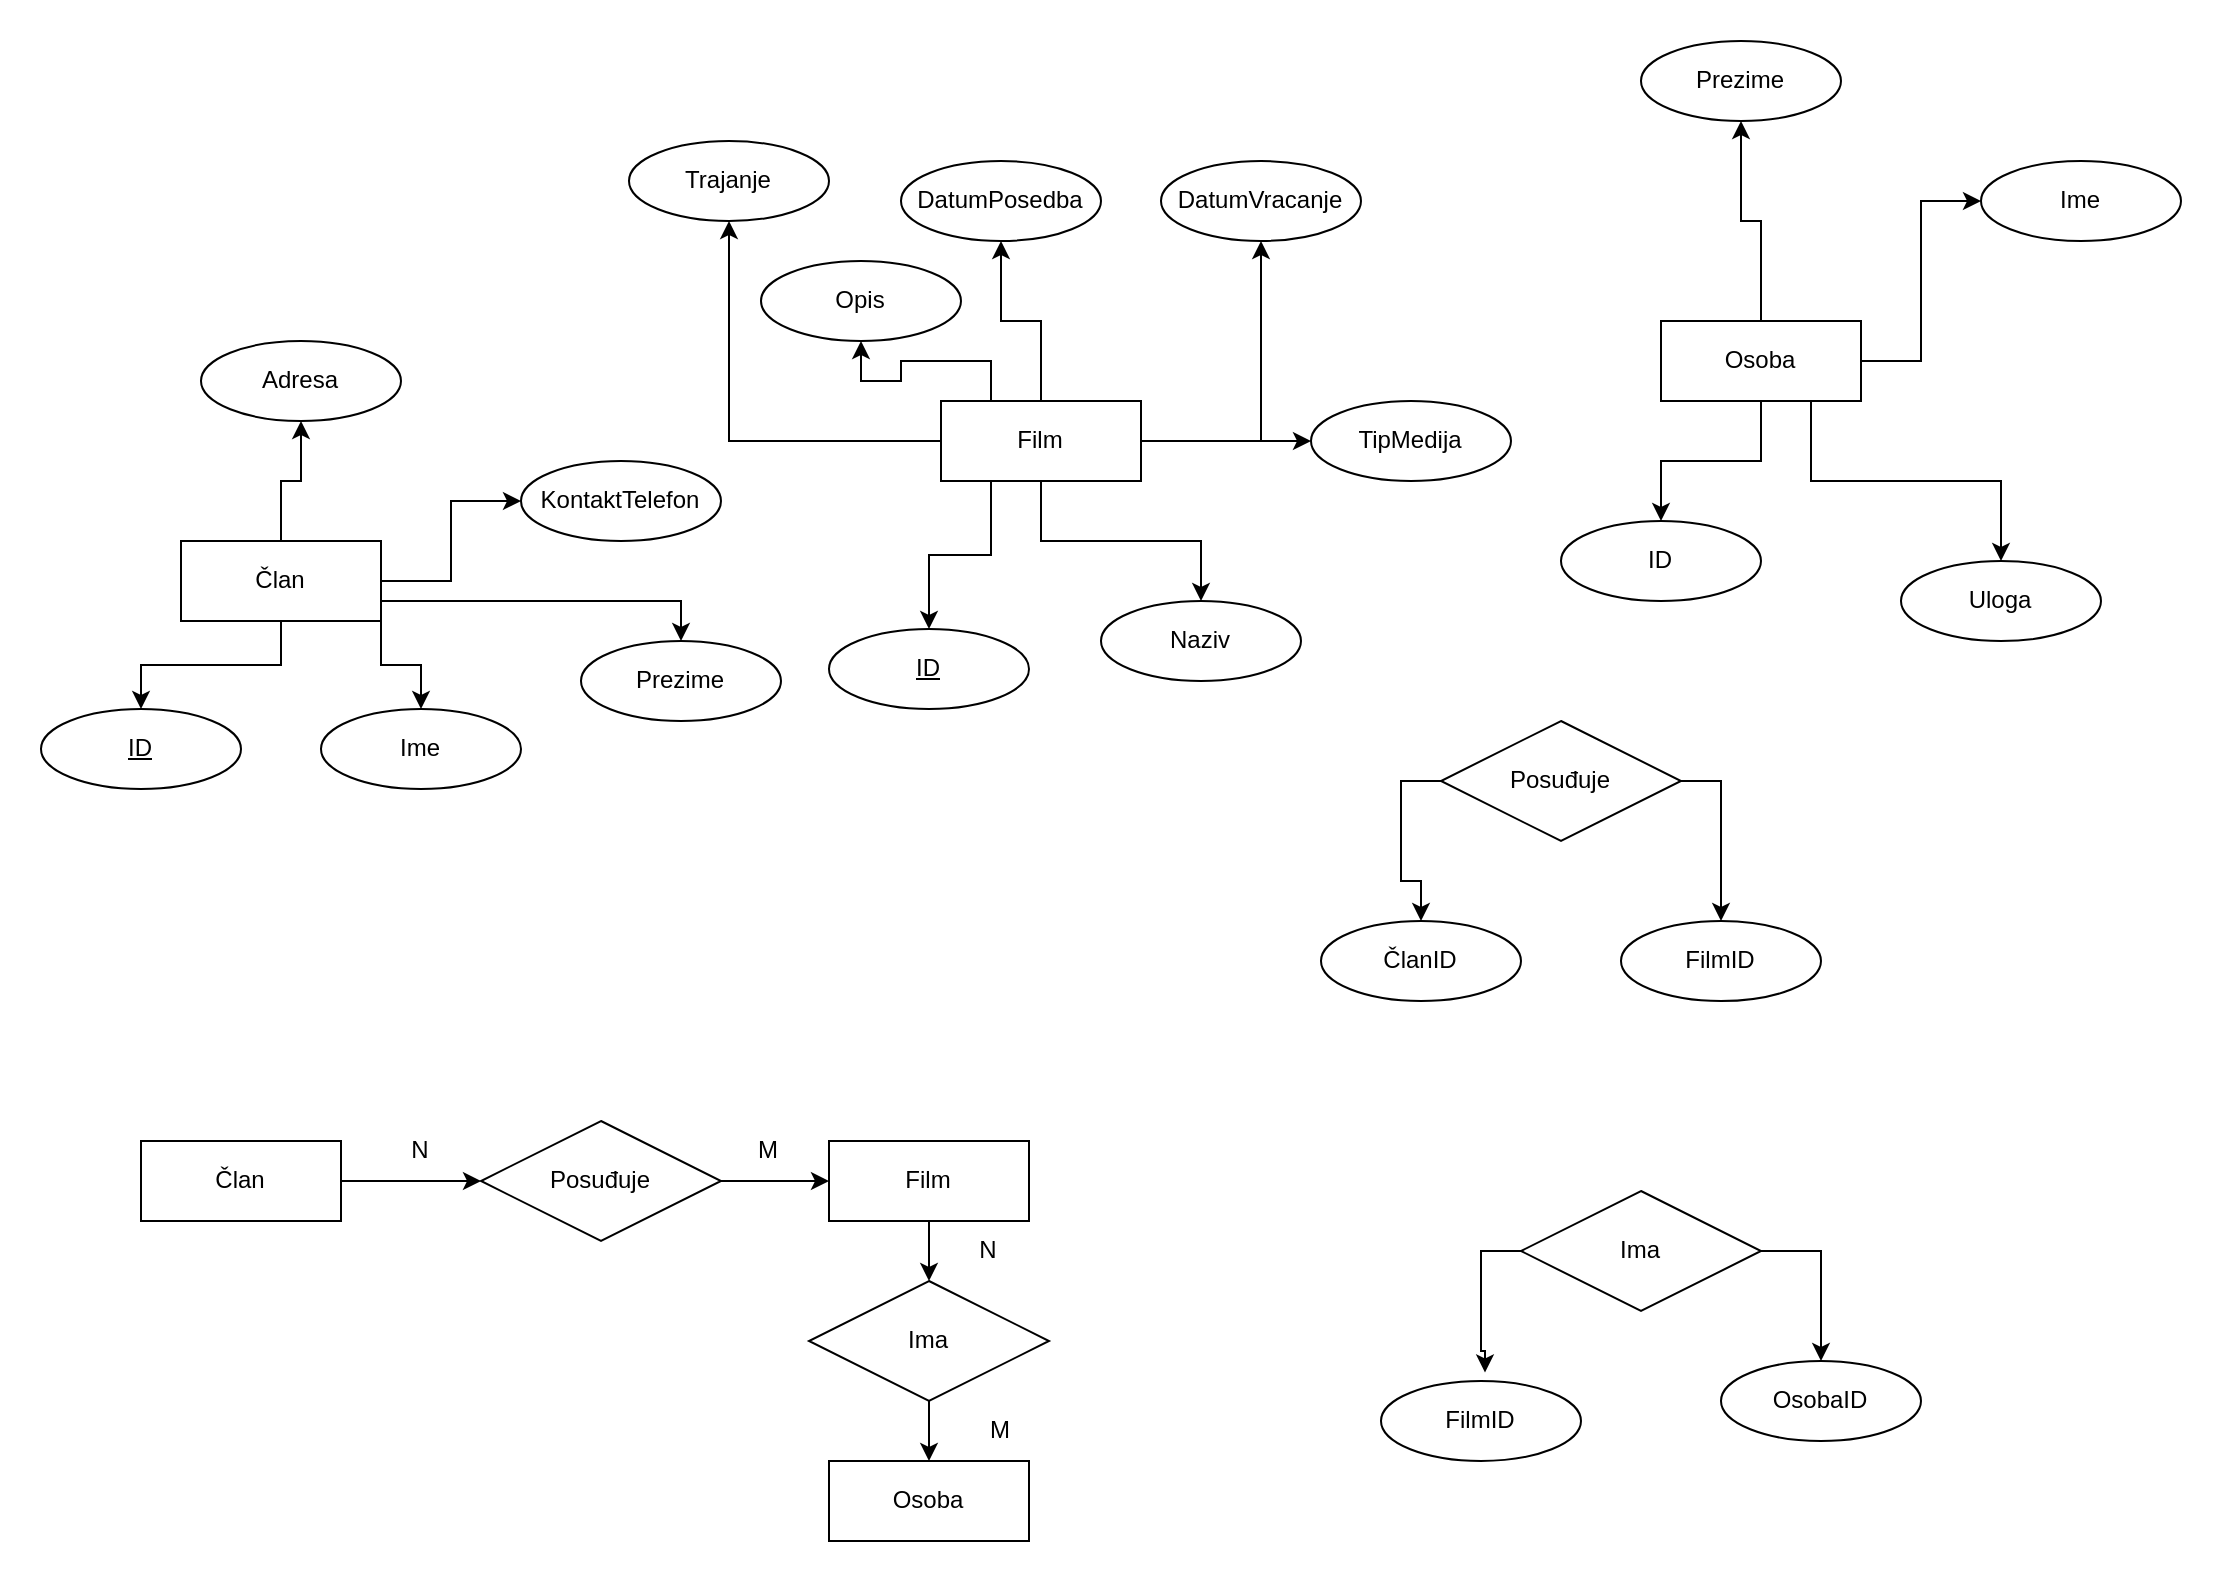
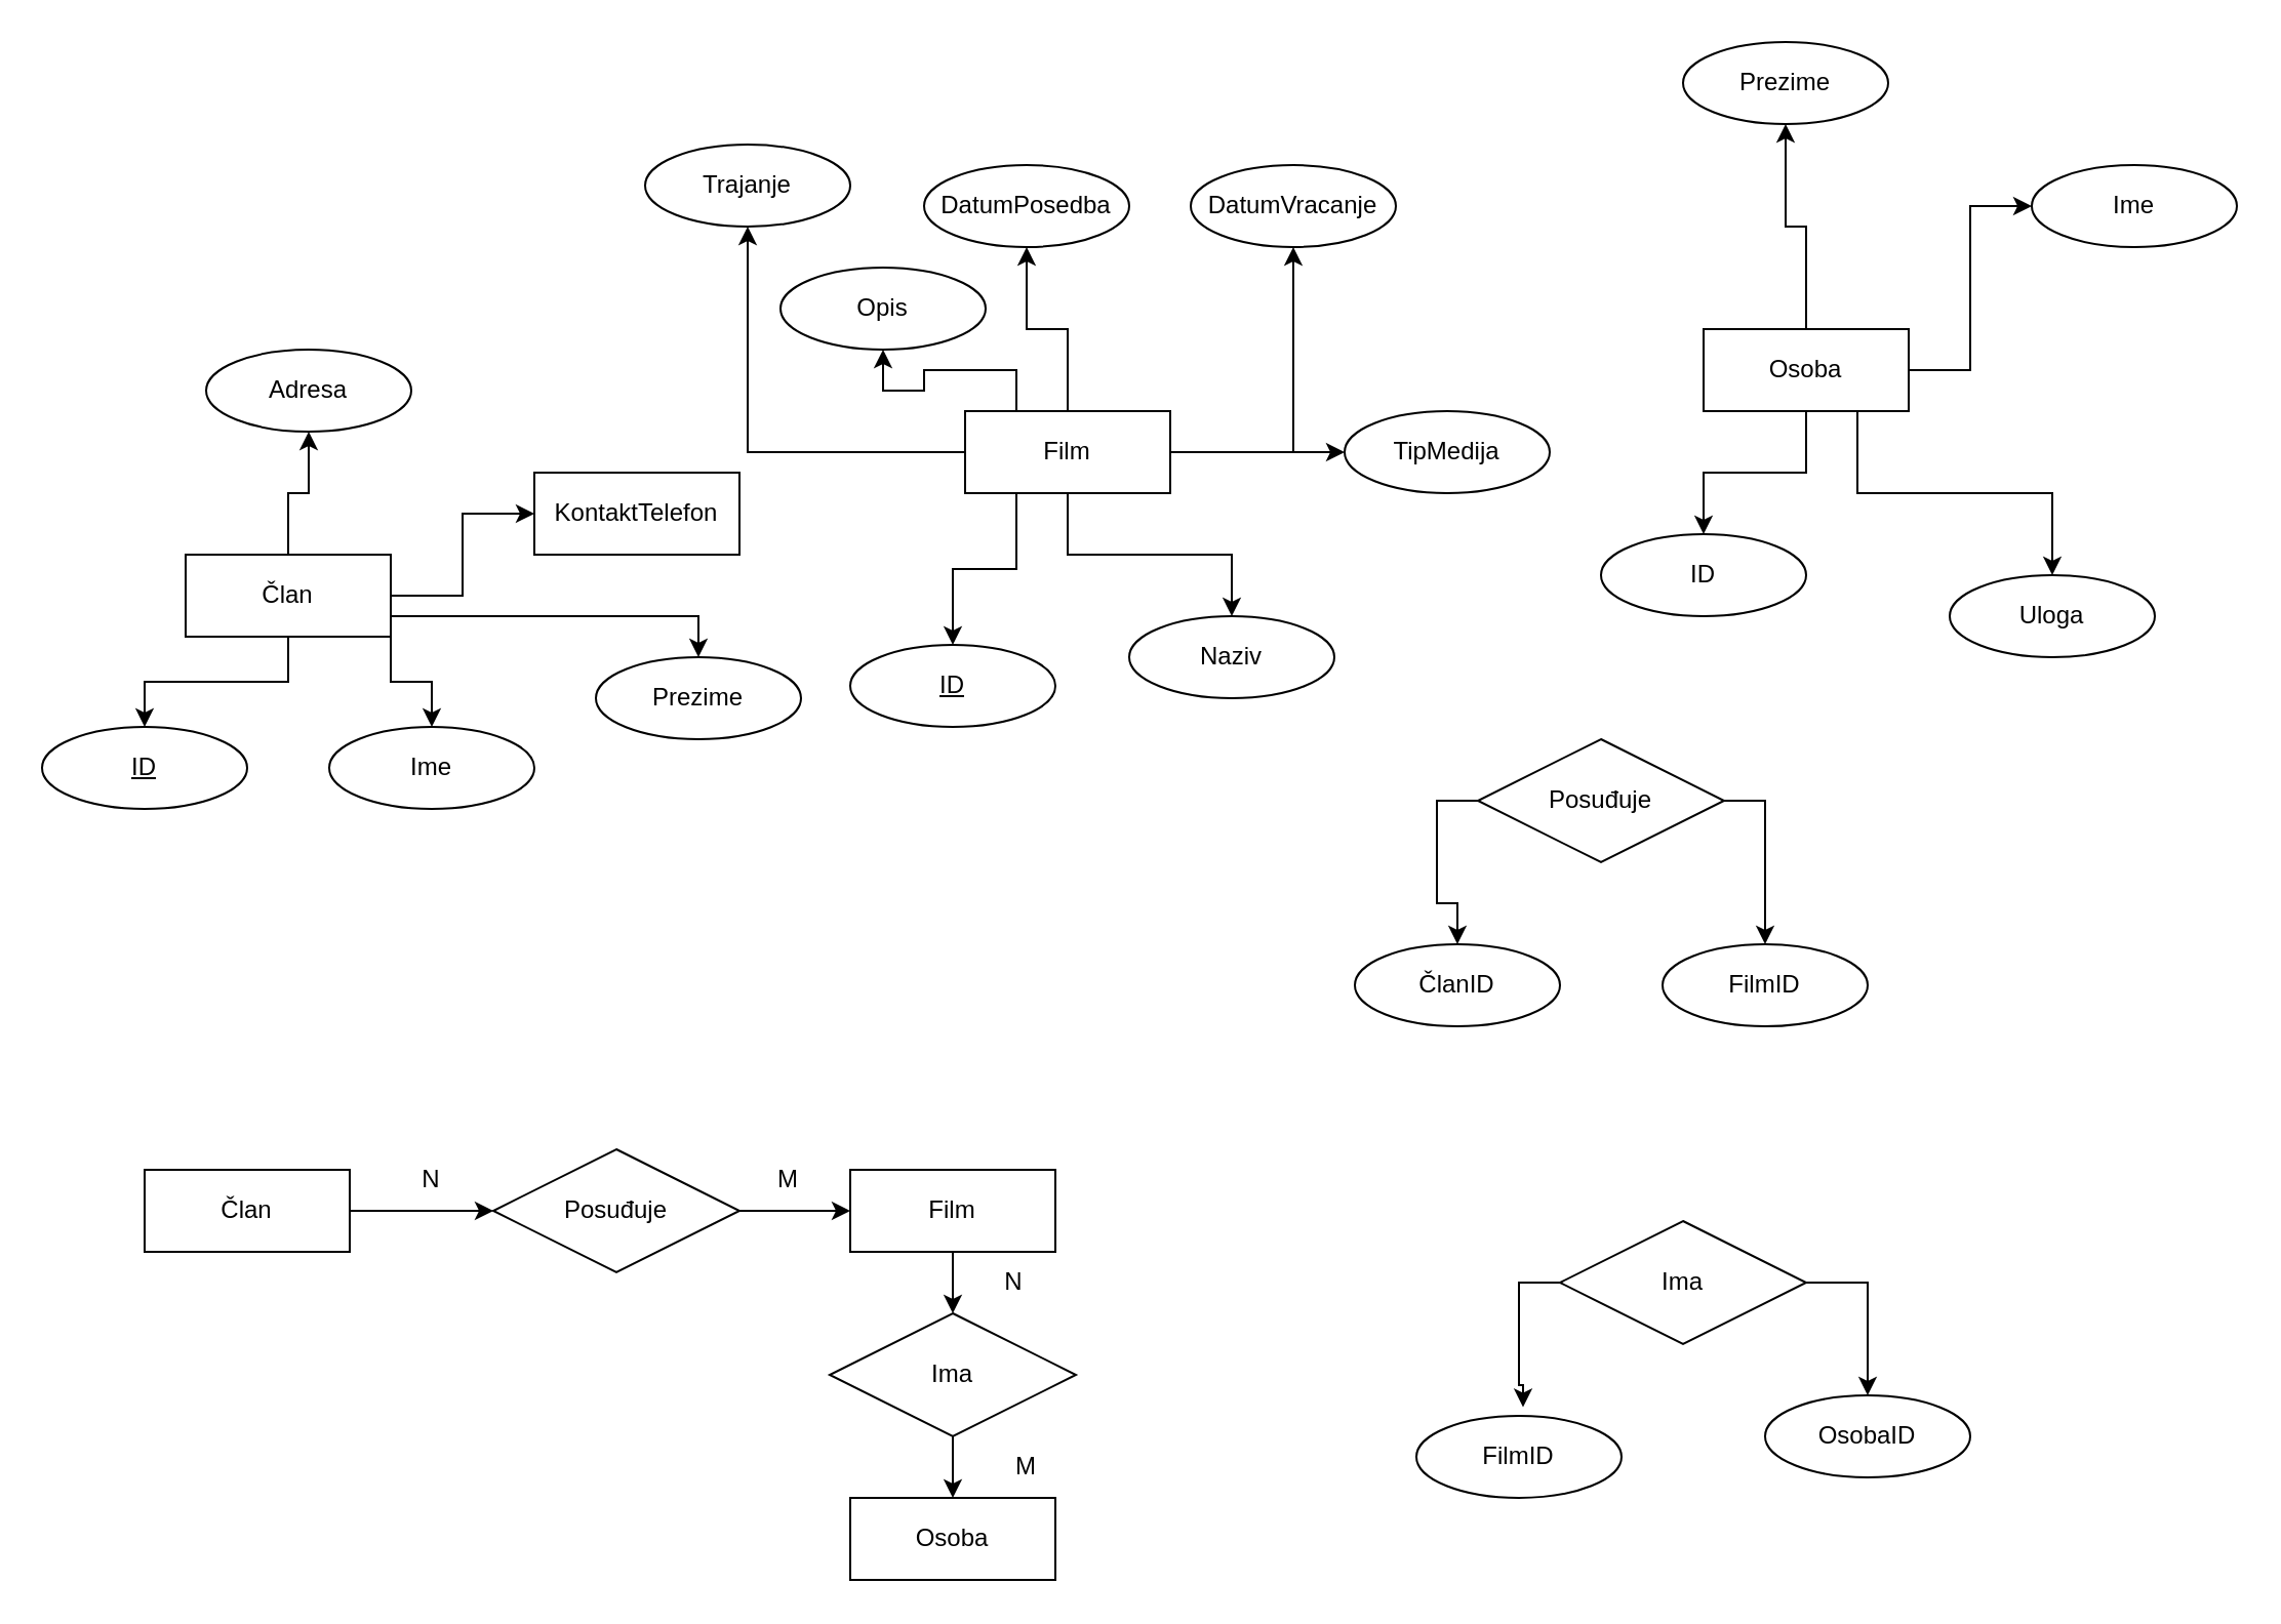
- <mxCell id="11" value="KontaktTelefon" style="ellipse;whiteSpace=wrap;html=1;align=center;" vertex="1" parent="1"><mxGeometry x="260" y="230" width="100" height="40" as="geometry" /></mxCell>
+ <mxCell id="11" value="KontaktTelefon" style="whiteSpace=wrap;html=1;align=center;rounded=0;" vertex="1" parent="1"><mxGeometry x="260" y="230" width="100" height="40" as="geometry" /></mxCell>
